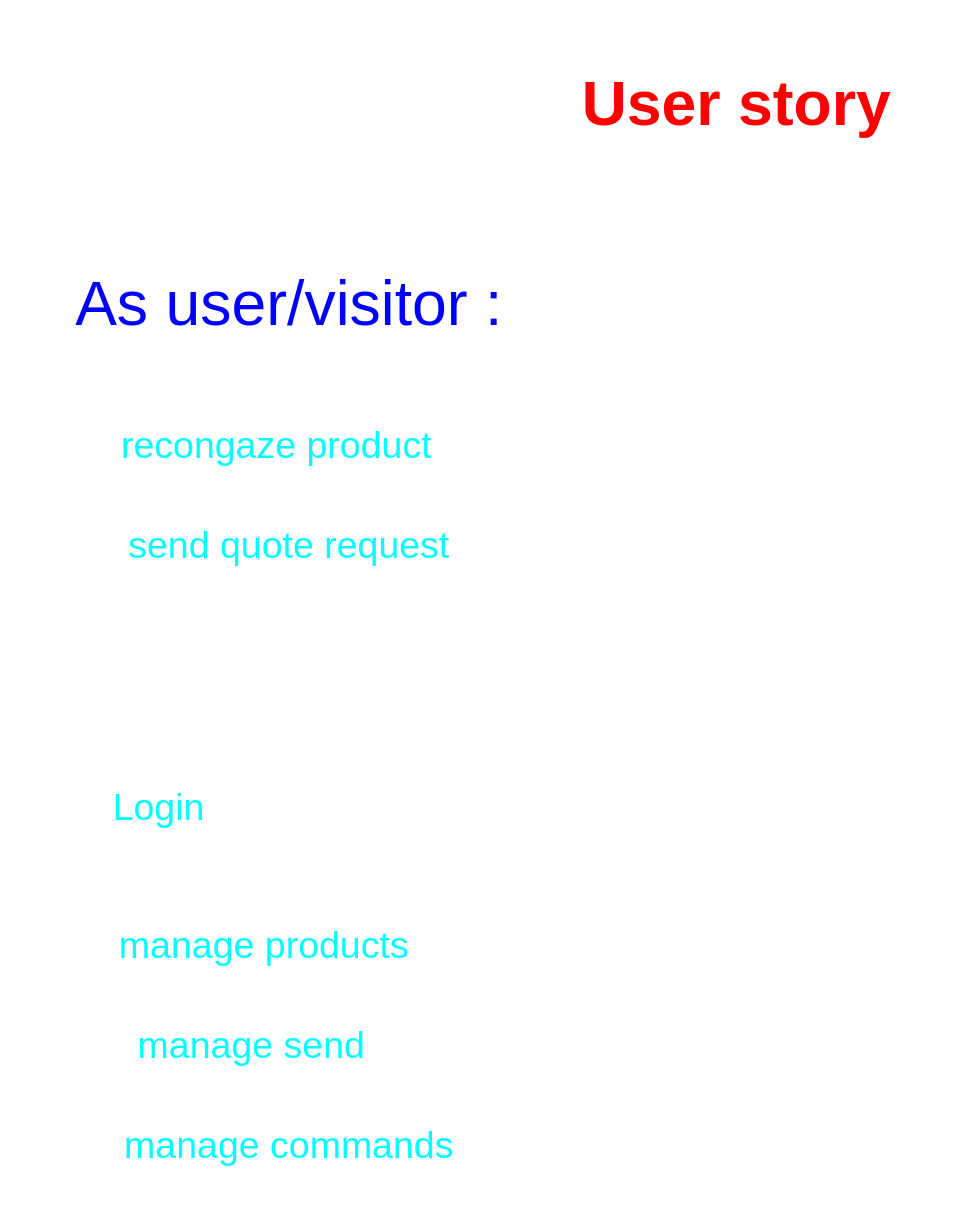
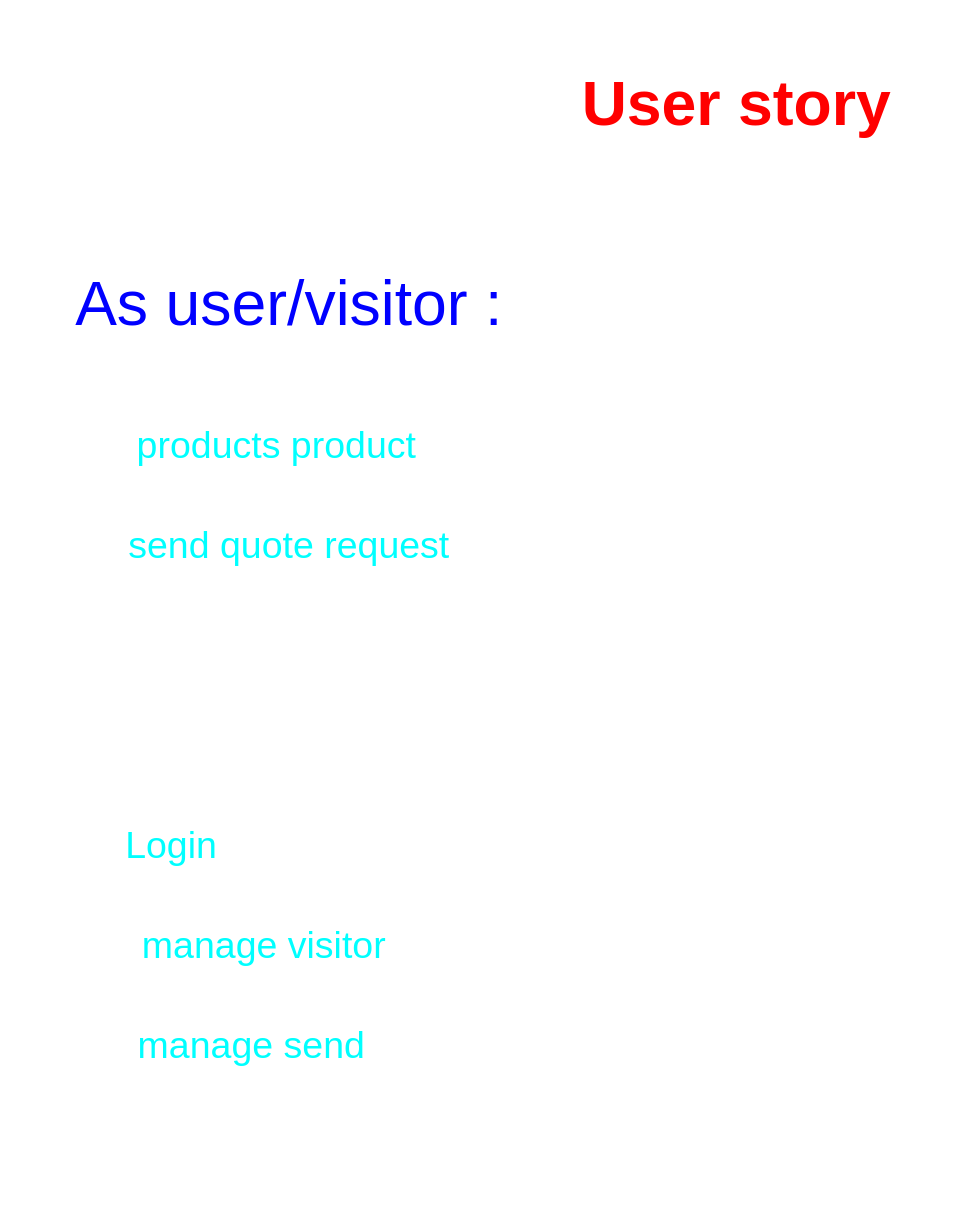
- <mxCell id="4" value="&lt;font color=&quot;#00ffff&quot; style=&quot;font-size: 15px&quot;&gt;recongaze product&lt;/font&gt;" style="text;html=1;align=center;verticalAlign=middle;resizable=0;points=[];autosize=1;strokeColor=none;fillColor=none;fontSize=20;fontColor=#0000FF;" vertex="1" parent="1"><mxGeometry x="40" y="160" width="140" height="30" as="geometry" /></mxCell>
+ <mxCell id="4" value="&lt;font color=&quot;#00ffff&quot; style=&quot;font-size: 15px&quot;&gt;products product&lt;/font&gt;" style="text;html=1;align=center;verticalAlign=middle;resizable=0;points=[];autosize=1;strokeColor=none;fillColor=none;fontSize=20;fontColor=#0000FF;" vertex="1" parent="1"><mxGeometry x="40" y="160" width="140" height="30" as="geometry" /></mxCell>
- <mxCell id="6" value="&lt;font color=&quot;#00ffff&quot; style=&quot;font-size: 15px&quot;&gt;Login&amp;nbsp;&lt;/font&gt;" style="text;html=1;align=center;verticalAlign=middle;resizable=0;points=[];autosize=1;strokeColor=none;fillColor=none;fontSize=20;fontColor=#0000FF;" vertex="1" parent="1"><mxGeometry x="35" y="305" width="60" height="30" as="geometry" /></mxCell>
+ <mxCell id="6" value="&lt;font color=&quot;#00ffff&quot; style=&quot;font-size: 15px&quot;&gt;Login&amp;nbsp;&lt;/font&gt;" style="text;html=1;align=center;verticalAlign=middle;resizable=0;points=[];autosize=1;strokeColor=none;fillColor=none;fontSize=20;fontColor=#0000FF;" vertex="1" parent="1"><mxGeometry x="40" y="320" width="60" height="30" as="geometry" /></mxCell>
- <mxCell id="7" value="&lt;font color=&quot;#00ffff&quot; style=&quot;font-size: 15px&quot;&gt;manage products&lt;/font&gt;" style="text;html=1;align=center;verticalAlign=middle;resizable=0;points=[];autosize=1;strokeColor=none;fillColor=none;fontSize=20;fontColor=#0000FF;" vertex="1" parent="1"><mxGeometry x="40" y="360" width="130" height="30" as="geometry" /></mxCell>
+ <mxCell id="7" value="&lt;font color=&quot;#00ffff&quot; style=&quot;font-size: 15px&quot;&gt;manage visitor&lt;/font&gt;" style="text;html=1;align=center;verticalAlign=middle;resizable=0;points=[];autosize=1;strokeColor=none;fillColor=none;fontSize=20;fontColor=#0000FF;" vertex="1" parent="1"><mxGeometry x="40" y="360" width="130" height="30" as="geometry" /></mxCell>
- <mxCell id="9" value="&lt;font color=&quot;#00ffff&quot; style=&quot;font-size: 15px&quot;&gt;manage commands&lt;/font&gt;" style="text;html=1;align=center;verticalAlign=middle;resizable=0;points=[];autosize=1;strokeColor=none;fillColor=none;fontSize=20;fontColor=#0000FF;" vertex="1" parent="1"><mxGeometry x="40" y="440" width="150" height="30" as="geometry" /></mxCell>
